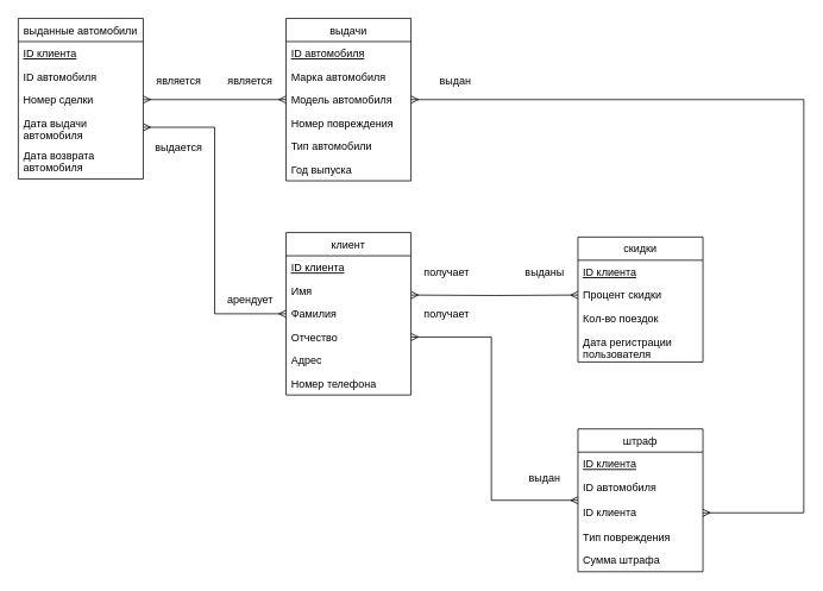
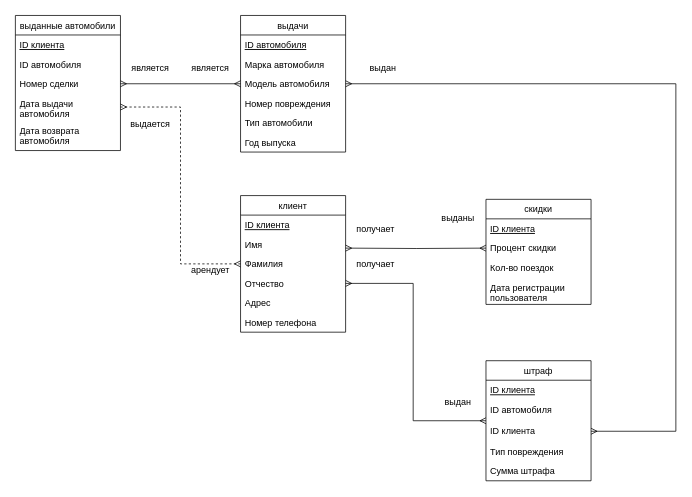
- <mxCell id="35" style="edgeStyle=orthogonalEdgeStyle;rounded=0;orthogonalLoop=1;jettySize=auto;html=1;entryX=0;entryY=0.5;entryDx=0;entryDy=0;startArrow=ERmany;startFill=0;endArrow=ERmany;endFill=0;" edge="1" parent="1" source="32" target="9"><mxGeometry relative="1" as="geometry" /></mxCell>
+ <mxCell id="35" style="edgeStyle=orthogonalEdgeStyle;rounded=0;orthogonalLoop=1;jettySize=auto;html=1;entryX=0;entryY=0.5;entryDx=0;entryDy=0;startArrow=ERmany;startFill=0;endArrow=ERmany;endFill=0;dashed=1;" edge="1" parent="1" source="32" target="9"><mxGeometry relative="1" as="geometry" /></mxCell>
- <mxCell id="42" value="выданы" style="text;html=1;strokeColor=none;fillColor=none;align=center;verticalAlign=middle;whiteSpace=wrap;rounded=0;" vertex="1" parent="1"><mxGeometry x="580" y="290" width="60" height="30" as="geometry" /></mxCell>
+ <mxCell id="42" value="выданы" style="text;html=1;strokeColor=none;fillColor=none;align=center;verticalAlign=middle;whiteSpace=wrap;rounded=0;" vertex="1" parent="1"><mxGeometry x="580" y="275" width="60" height="30" as="geometry" /></mxCell>
- <mxCell id="36" value="арендует " style="text;html=1;strokeColor=none;fillColor=none;align=center;verticalAlign=middle;whiteSpace=wrap;rounded=0;" vertex="1" parent="1"><mxGeometry x="250" y="320" width="60" height="30" as="geometry" /></mxCell>
+ <mxCell id="36" value="арендует " style="text;html=1;strokeColor=none;fillColor=none;align=center;verticalAlign=middle;whiteSpace=wrap;rounded=0;" vertex="1" parent="1"><mxGeometry x="250" y="345" width="60" height="30" as="geometry" /></mxCell>
